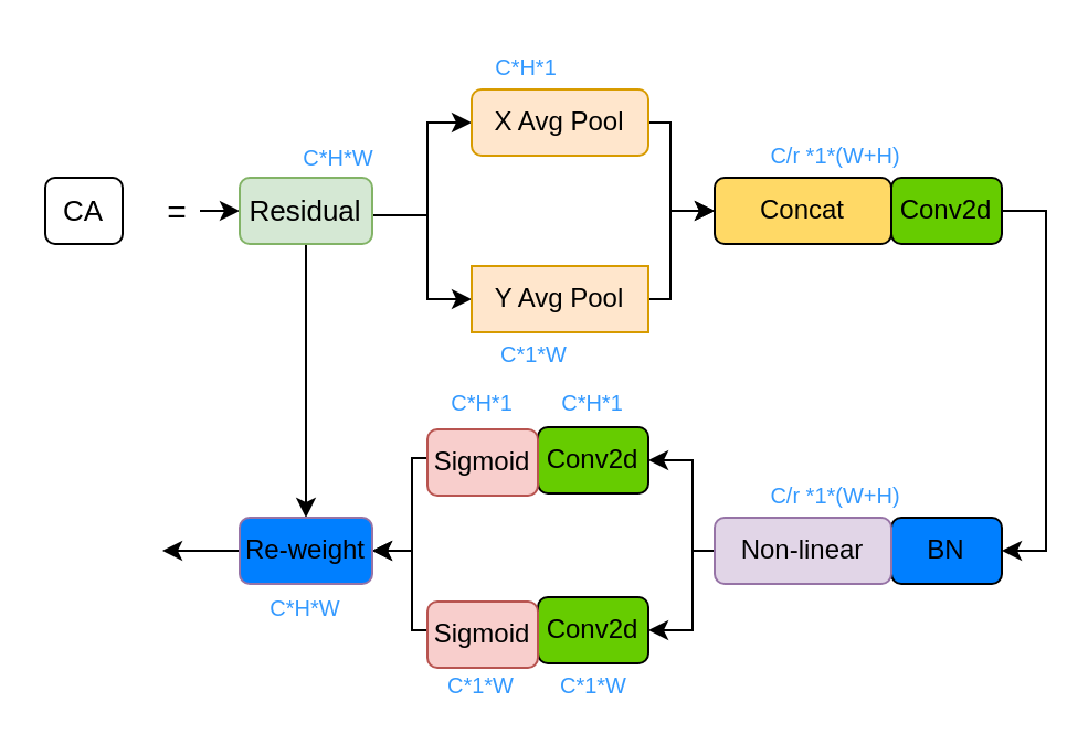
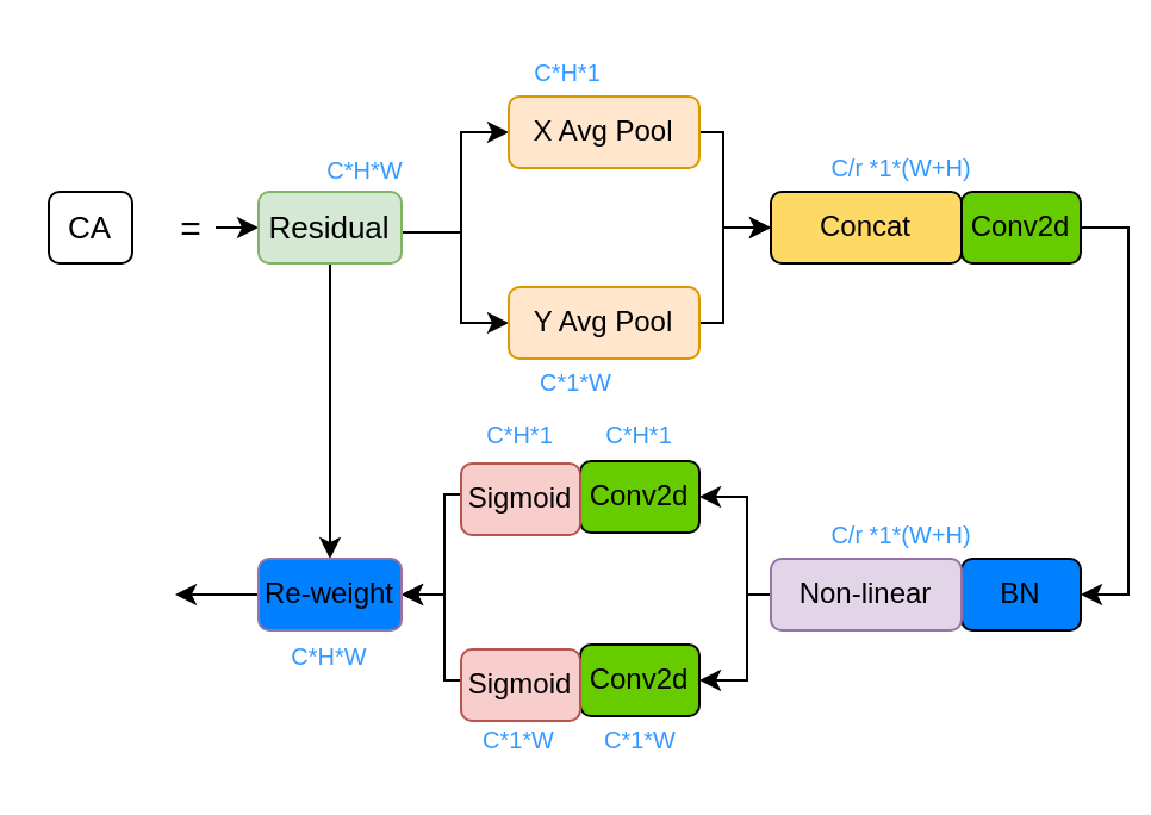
- <mxCell id="12" value="Y Avg Pool" style="whiteSpace=wrap;html=1;fillColor=#ffe6cc;strokeColor=#d79b00;rounded=0;" vertex="1" parent="1"><mxGeometry x="213" y="120" width="80" height="30" as="geometry" /></mxCell>
+ <mxCell id="12" value="Y Avg Pool" style="rounded=1;whiteSpace=wrap;html=1;fillColor=#ffe6cc;strokeColor=#d79b00;" vertex="1" parent="1"><mxGeometry x="213" y="120" width="80" height="30" as="geometry" /></mxCell>
